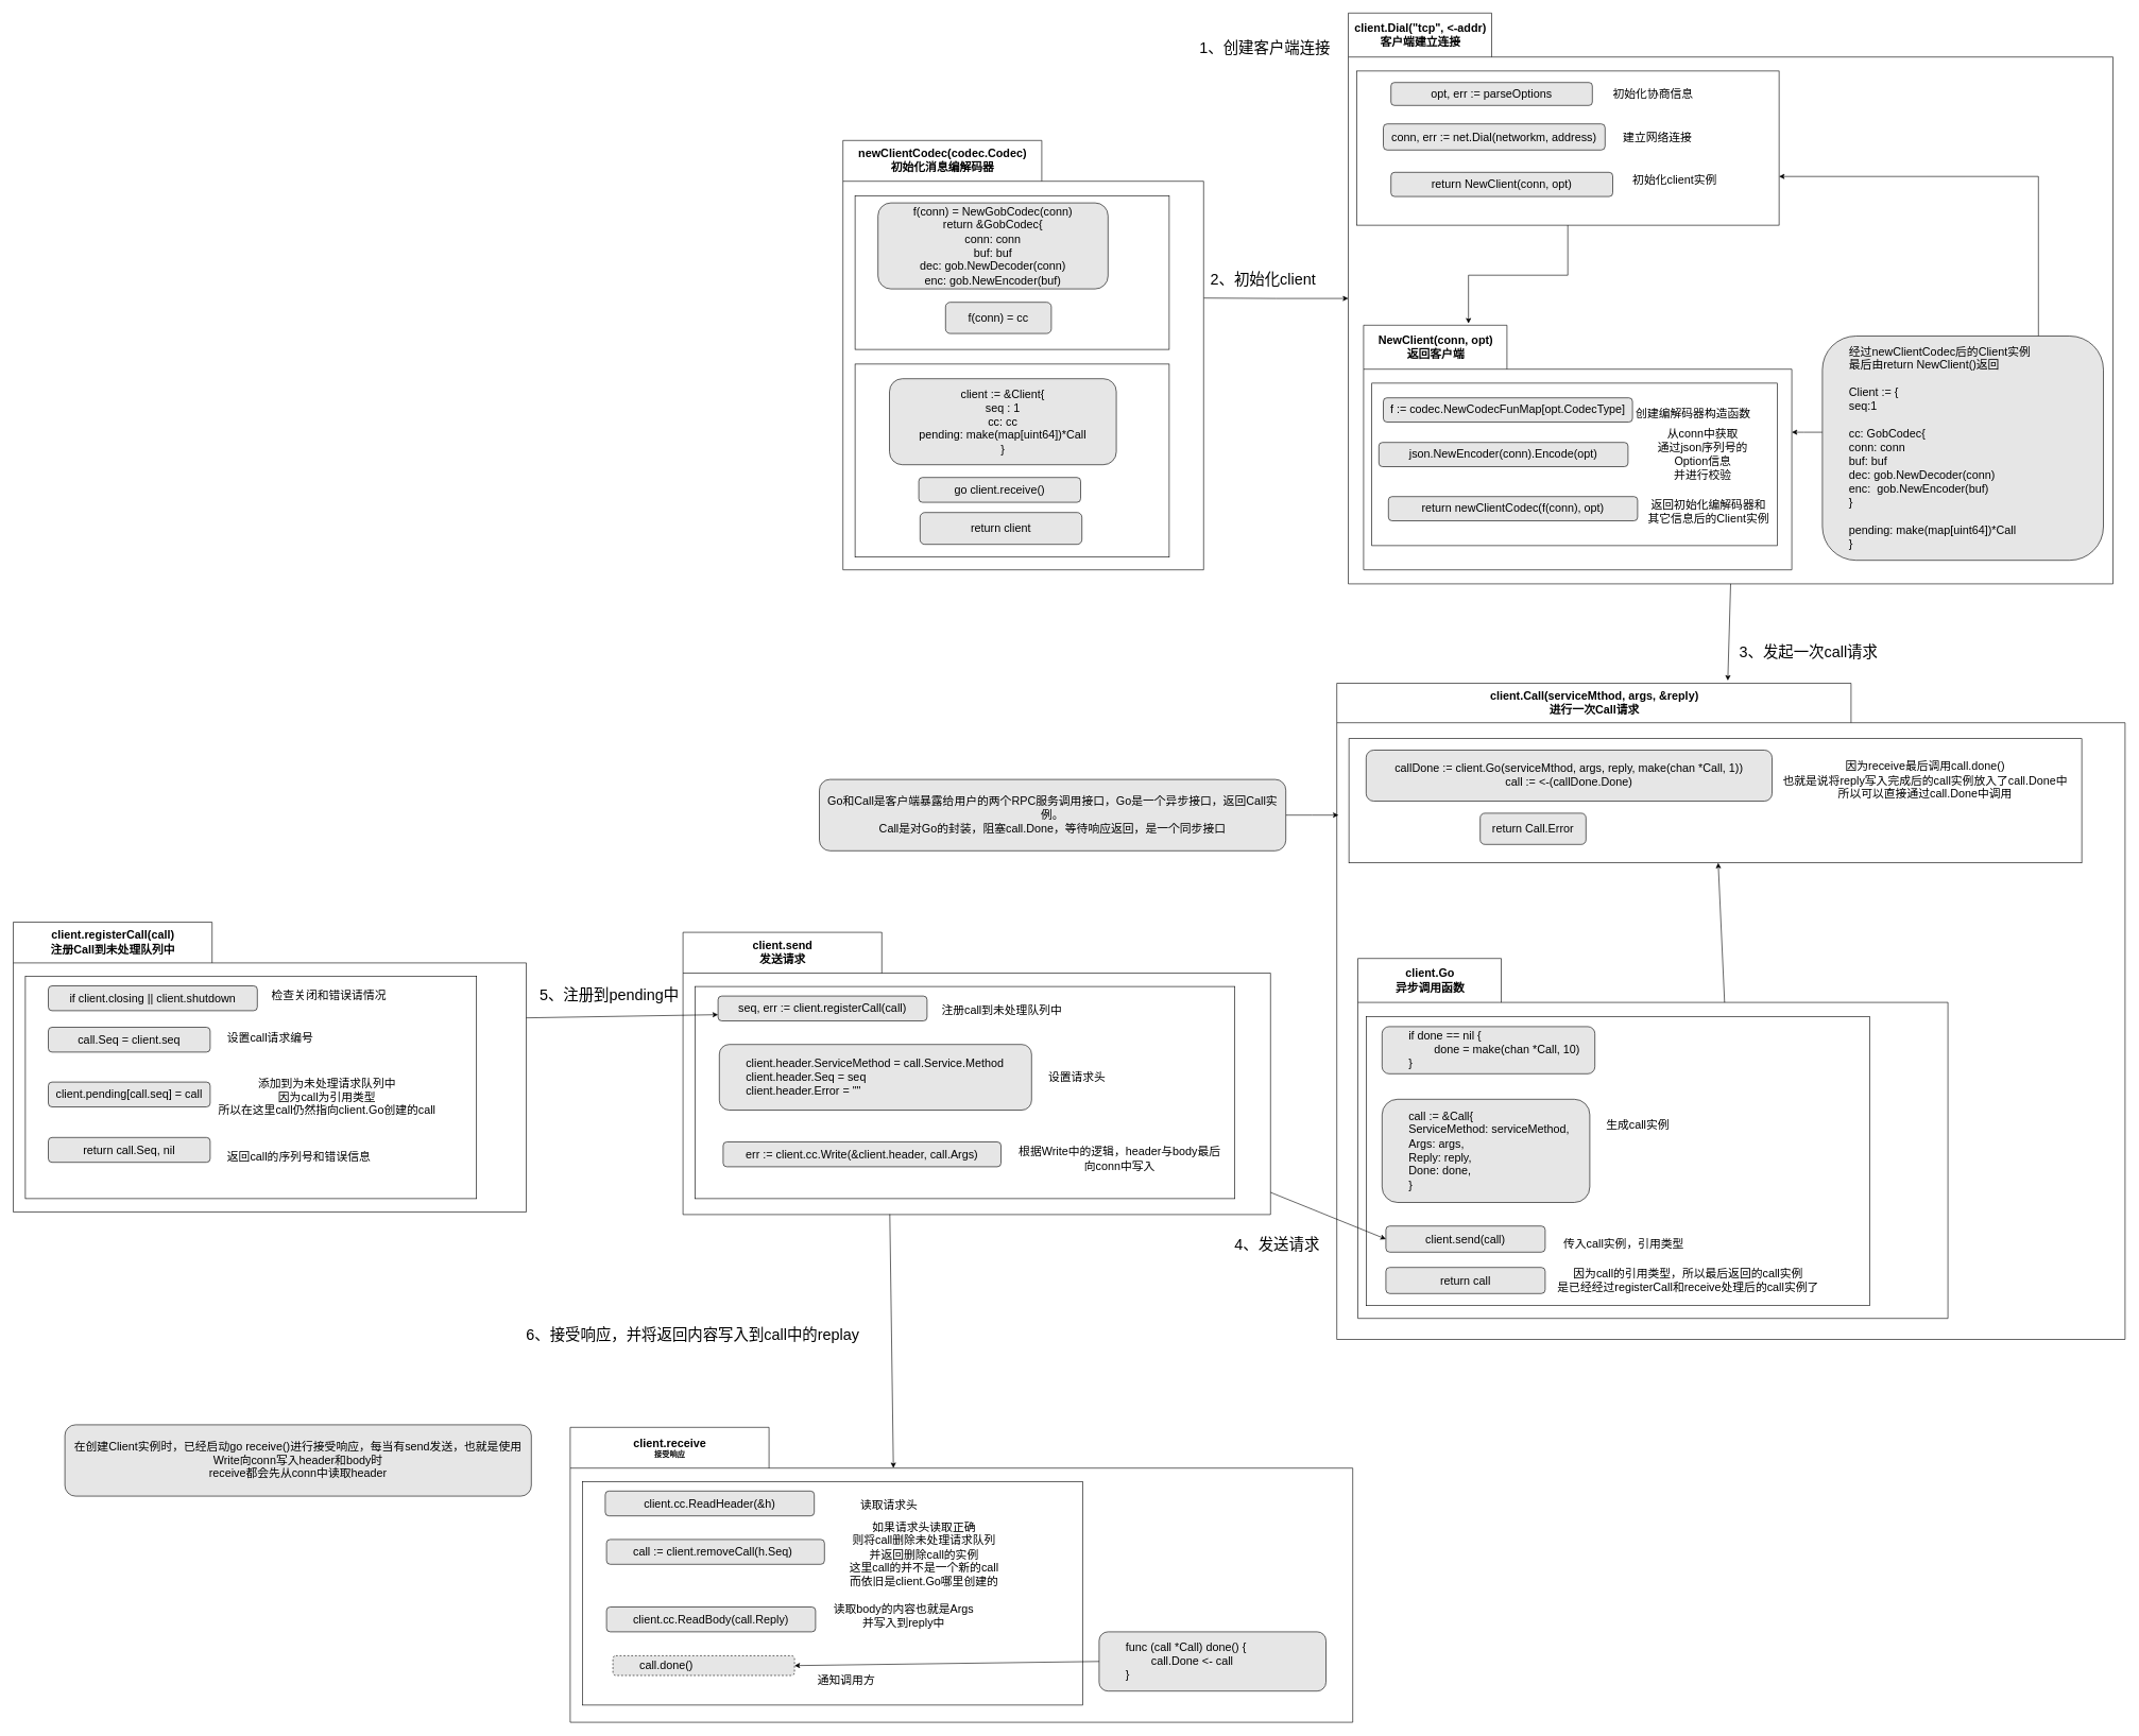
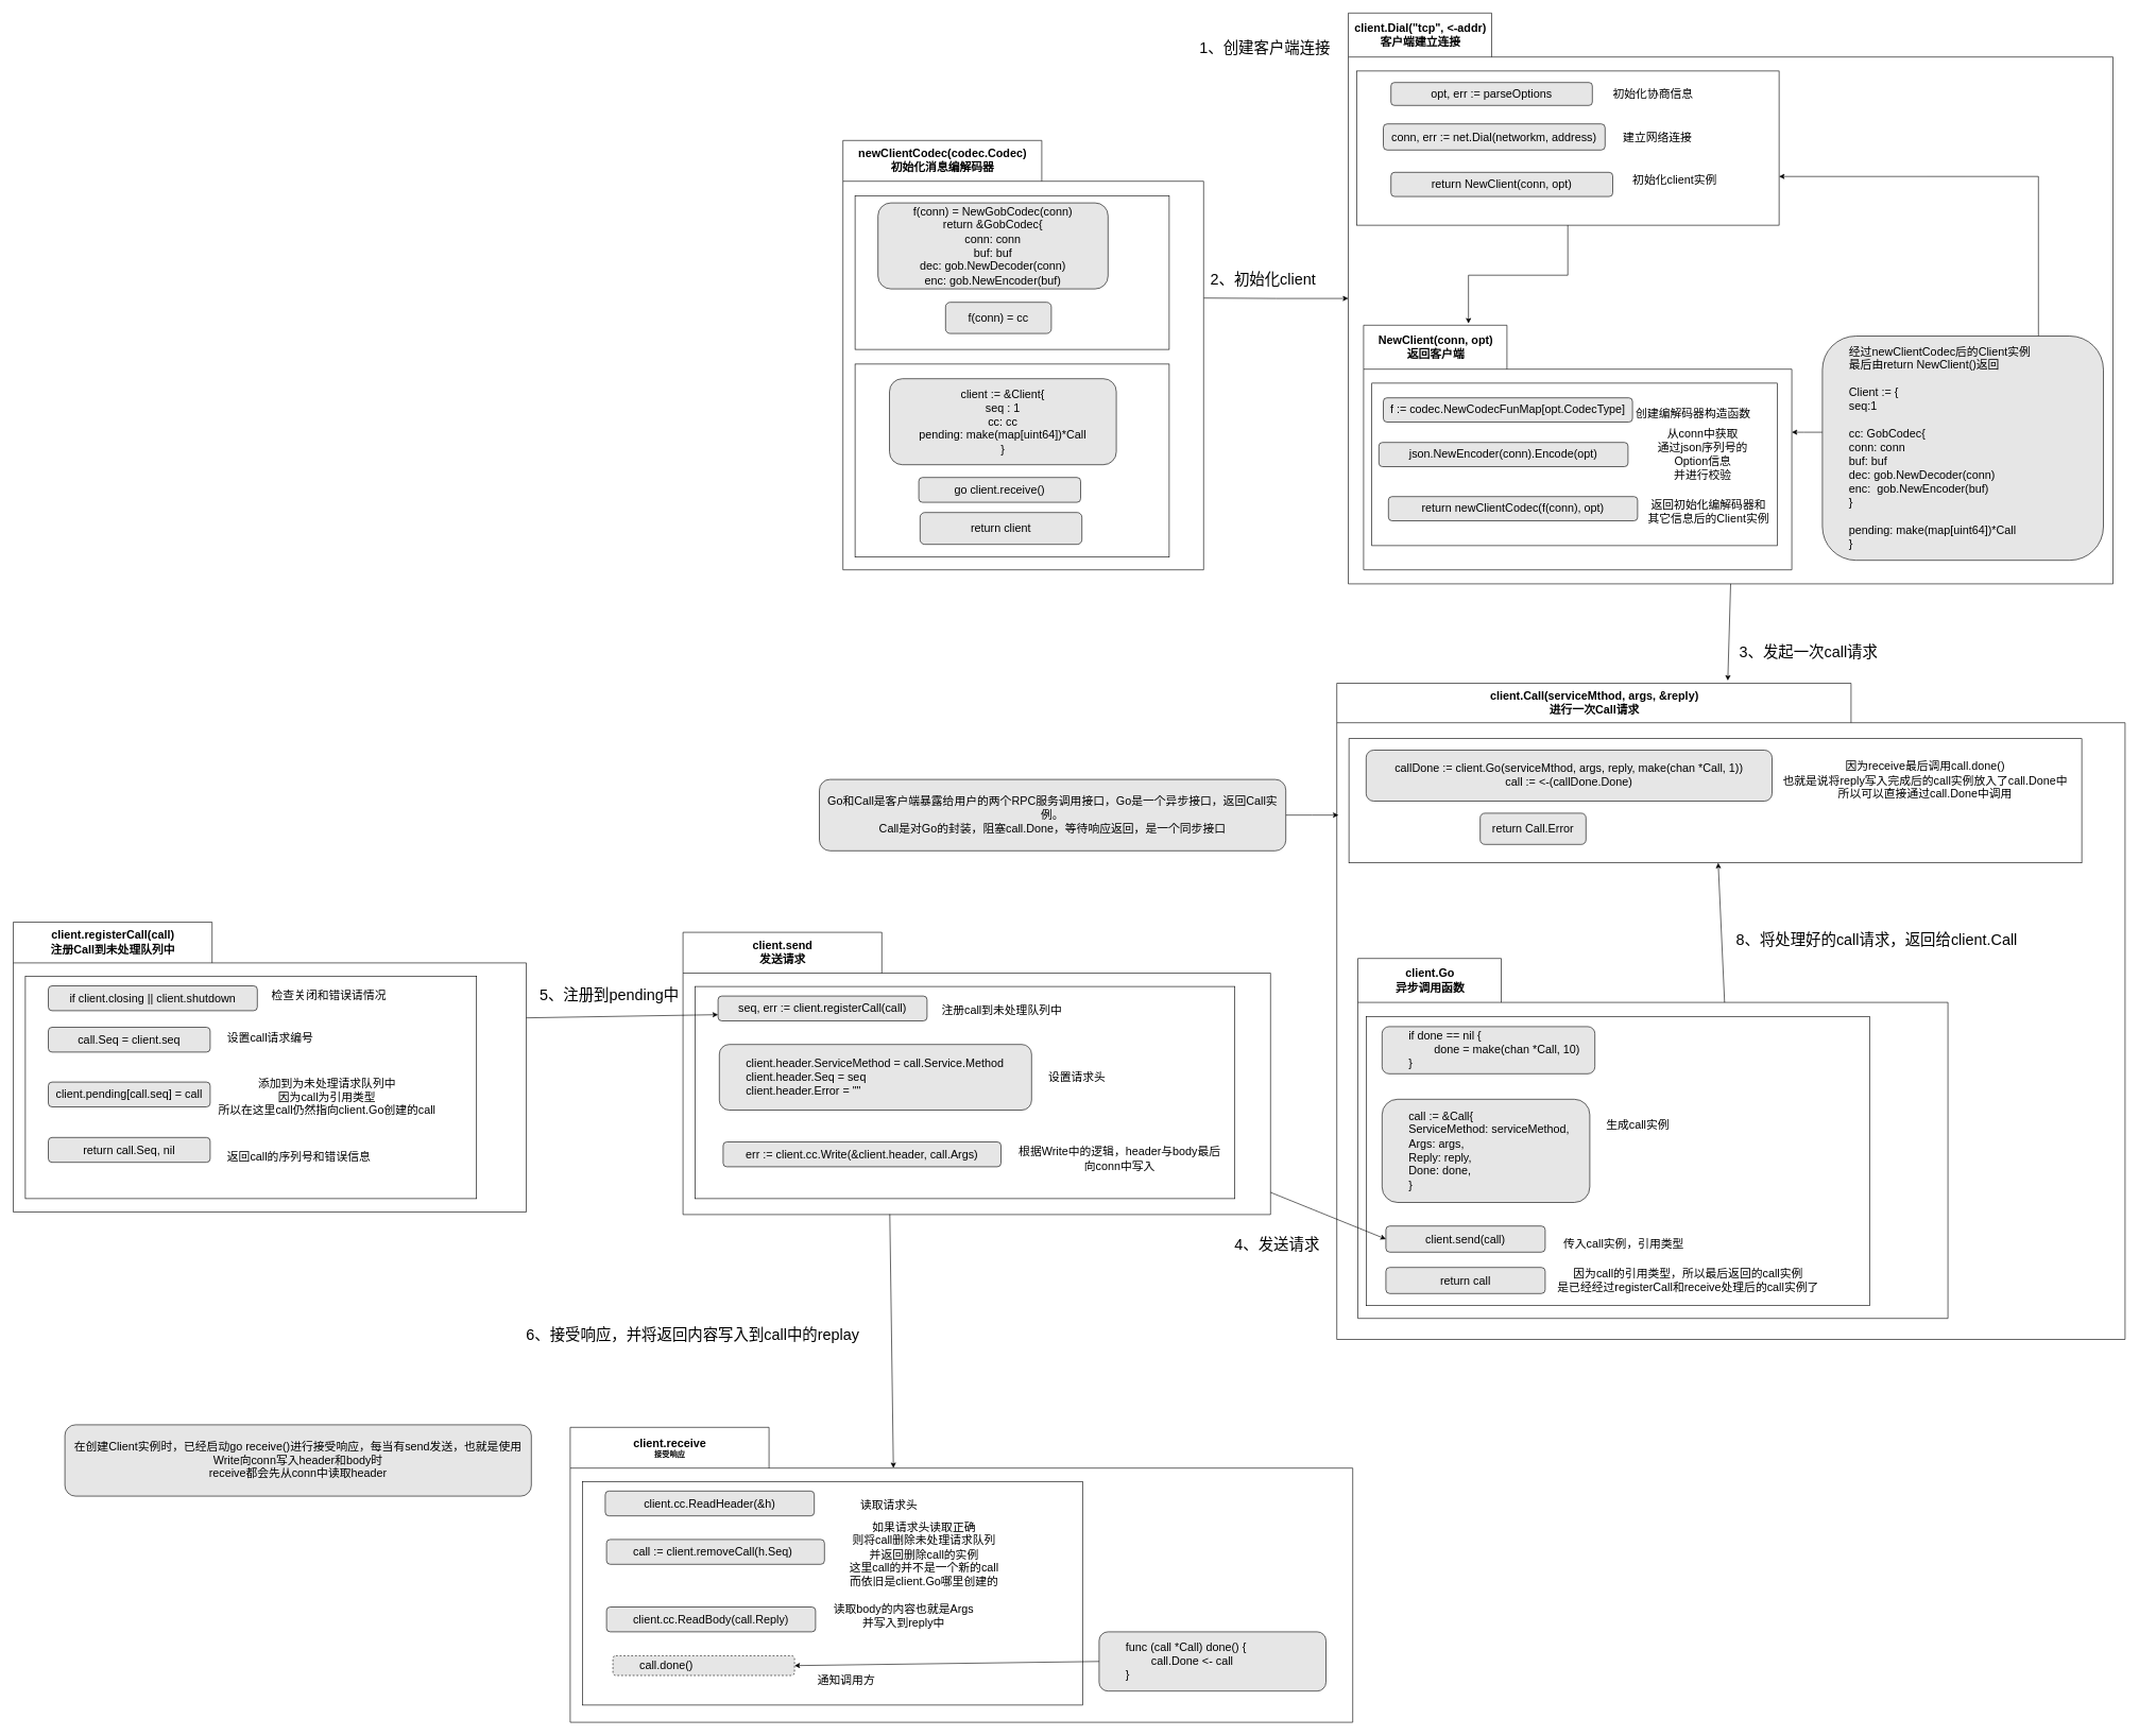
+ <mxCell id="46" value="&lt;font style=&quot;font-size: 24px;&quot;&gt;8、将处理好的call请求，返回给client.Call&lt;/font&gt;" style="text;html=1;align=center;verticalAlign=middle;resizable=0;points=[];autosize=1;strokeColor=none;fillColor=none;fontSize=18;" vertex="1" parent="31"><mxGeometry x="621" y="390" width="451" height="28" as="geometry" /></mxCell>
